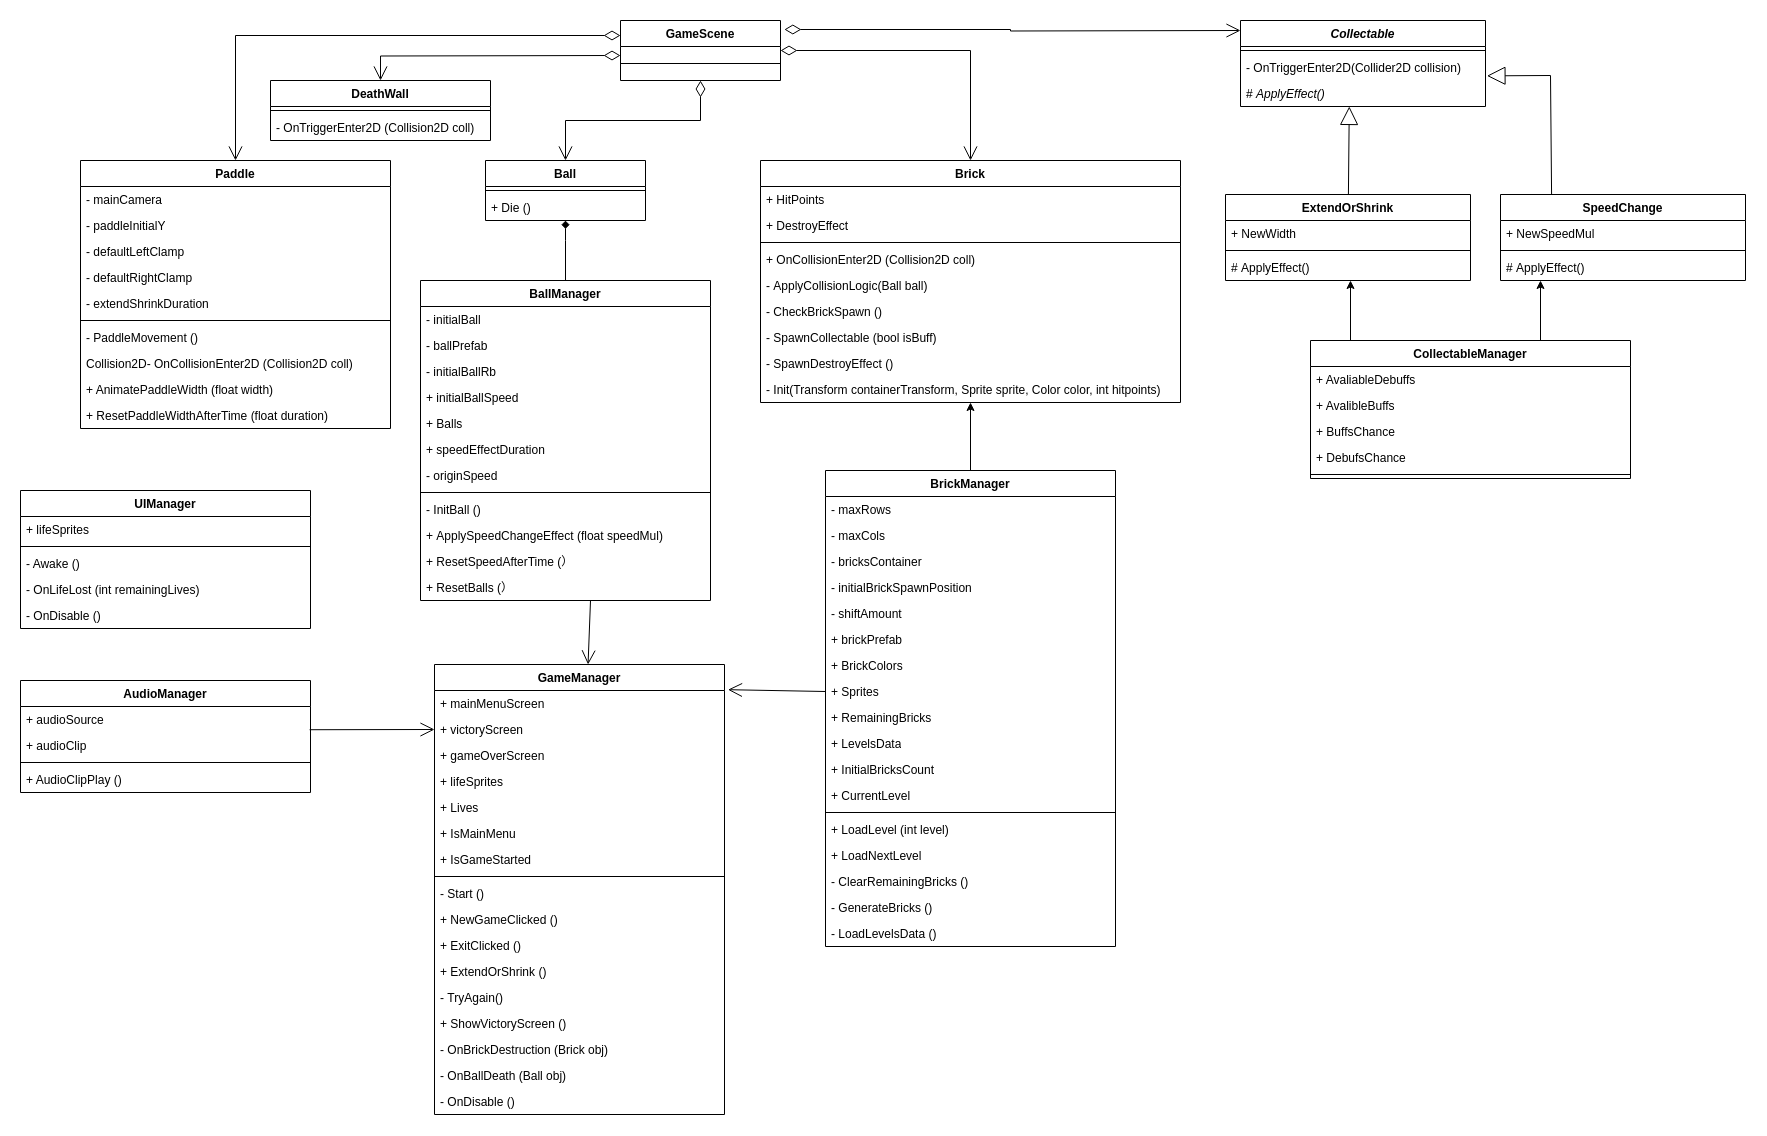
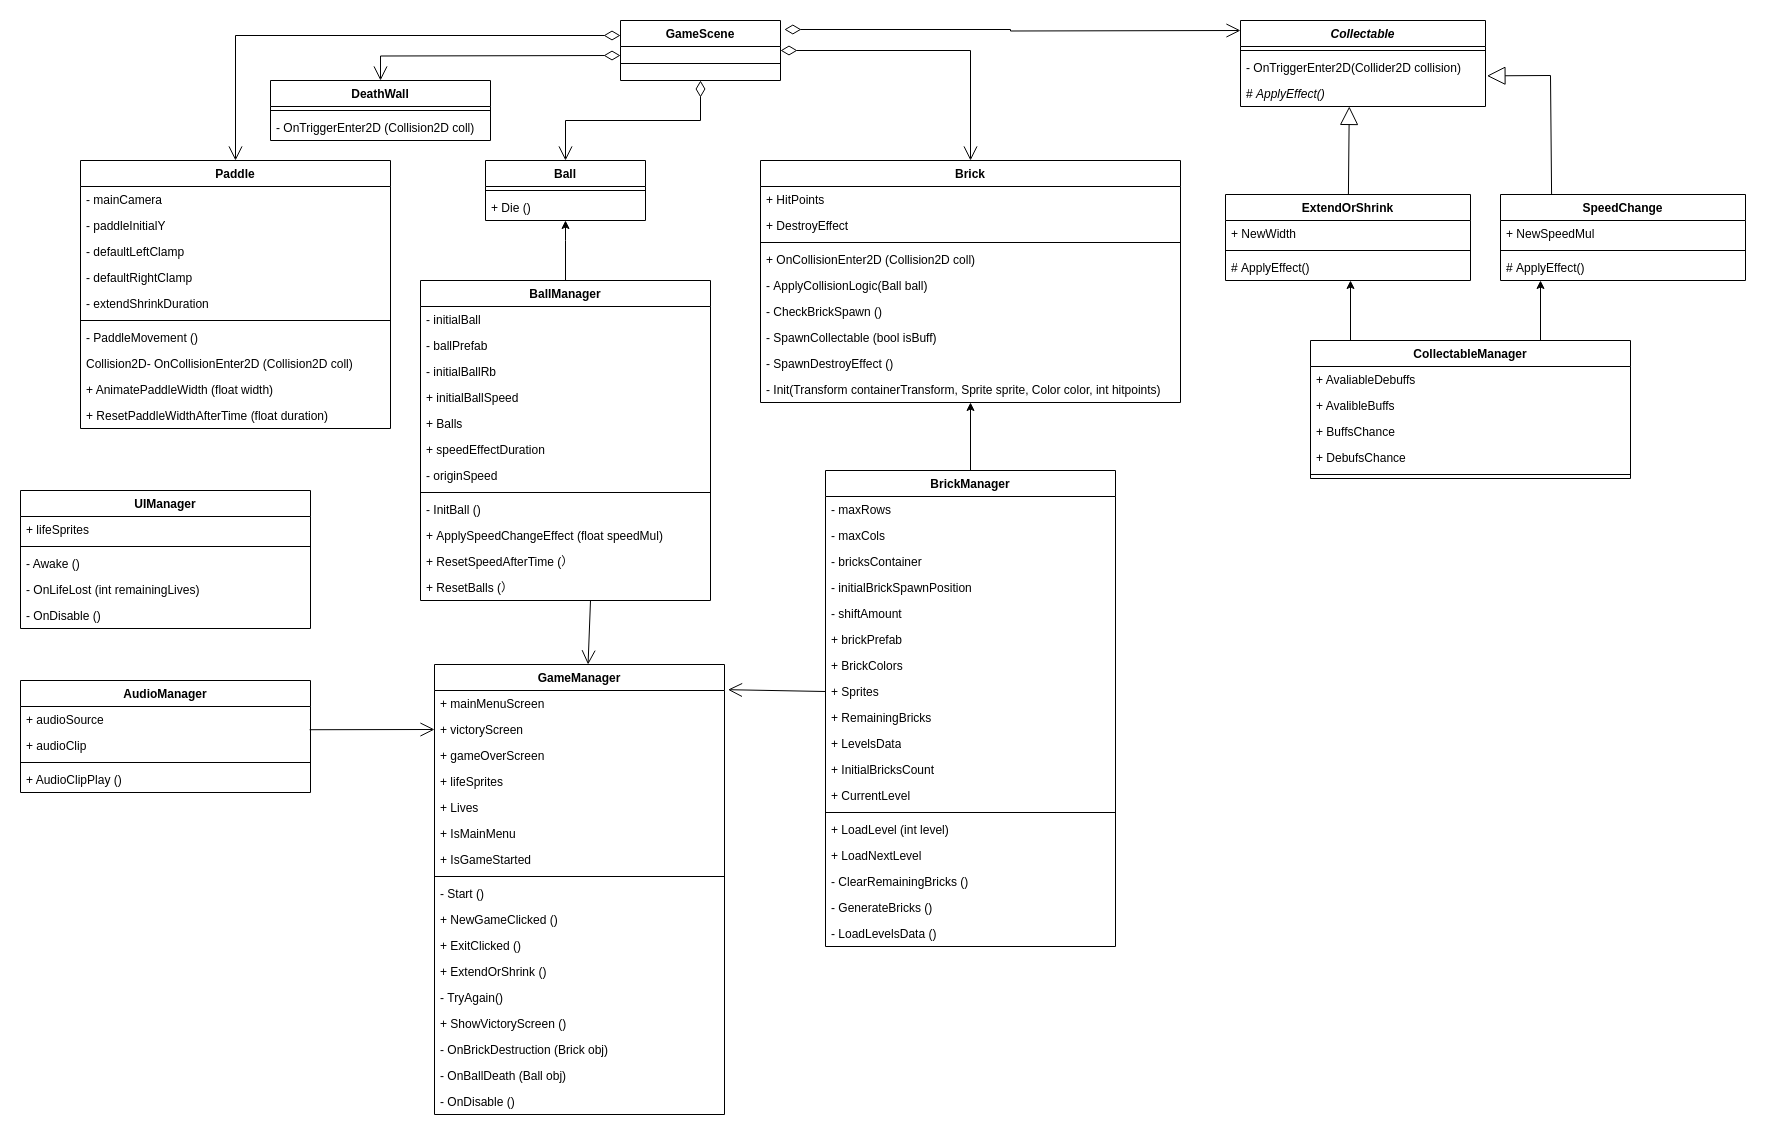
- <mxCell id="18" value="" style="edgeStyle=orthogonalEdgeStyle;rounded=0;orthogonalLoop=1;jettySize=auto;html=1;endArrow=diamond;" edge="1" parent="1" source="19" target="17"><mxGeometry relative="1" as="geometry"><Array as="points"><mxPoint x="565" y="240" /><mxPoint x="565" y="240" /></Array></mxGeometry></mxCell>
+ <mxCell id="18" value="" style="edgeStyle=orthogonalEdgeStyle;rounded=0;orthogonalLoop=1;jettySize=auto;html=1;" edge="1" parent="1" source="19" target="17"><mxGeometry relative="1" as="geometry"><Array as="points"><mxPoint x="565" y="240" /><mxPoint x="565" y="240" /></Array></mxGeometry></mxCell>
